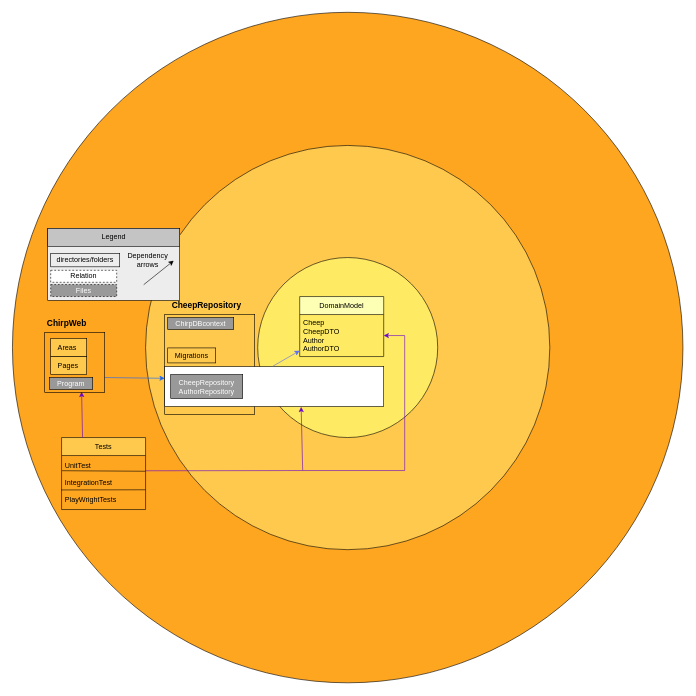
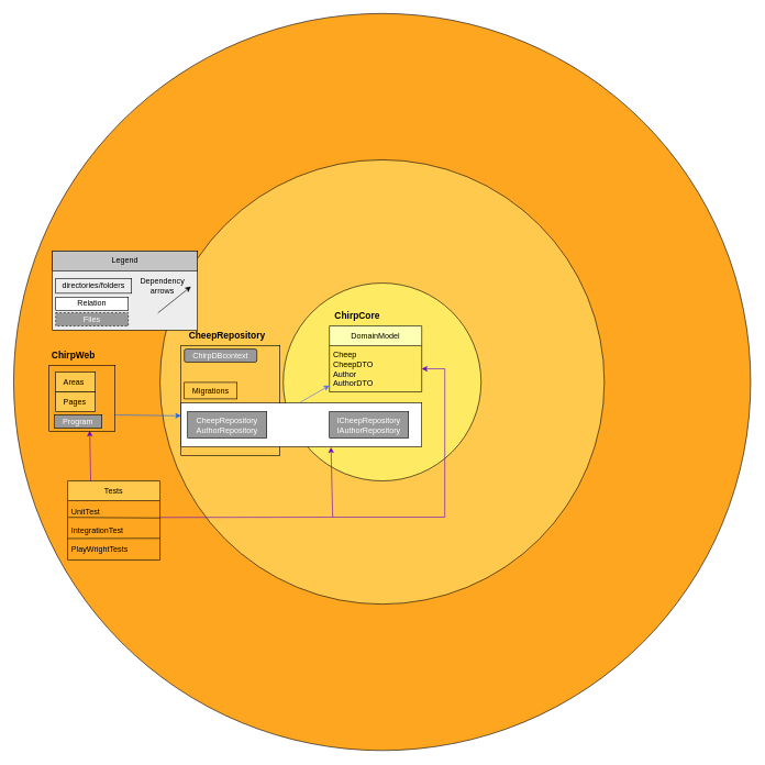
- <mxCell id="36" value="Relation" style="rounded=0;whiteSpace=wrap;html=1;dashed=1;" vertex="1" parent="1"><mxGeometry x="84" y="450" width="110" height="20" as="geometry" /></mxCell>
+ <mxCell id="36" value="Relation" style="rounded=0;whiteSpace=wrap;html=1;" vertex="1" parent="1"><mxGeometry x="84" y="450" width="110" height="20" as="geometry" /></mxCell>
+ <mxCell id="8" value="&lt;b&gt;&lt;font style=&quot;font-size: 14px;&quot;&gt;ChirpCore&lt;/font&gt;&lt;/b&gt;" style="text;html=1;align=center;verticalAlign=middle;whiteSpace=wrap;rounded=0;" vertex="1" parent="1"><mxGeometry x="514" y="463.74" width="55" height="30" as="geometry" /></mxCell>
- <mxCell id="38" value="ChirpDBcontext" style="rounded=0;whiteSpace=wrap;html=1;fillColor=#999999;shadow=0;fontColor=#ffffff;" vertex="1" parent="1"><mxGeometry x="279" y="528.74" width="110" height="20" as="geometry" /></mxCell>
+ <mxCell id="38" value="ChirpDBcontext" style="whiteSpace=wrap;html=1;fillColor=#999999;shadow=0;fontColor=#ffffff;rounded=1;" vertex="1" parent="1"><mxGeometry x="279" y="528.74" width="110" height="20" as="geometry" /></mxCell>
+ <mxCell id="13" value="ICheepRepository&lt;div&gt;IAuthorRepository&lt;/div&gt;" style="text;html=1;align=center;verticalAlign=middle;whiteSpace=wrap;rounded=0;strokeColor=#000000;fillColor=#999999;fontColor=#FFFFFF;" vertex="1" parent="1"><mxGeometry x="499" y="623.74" width="120" height="40" as="geometry" /></mxCell>
